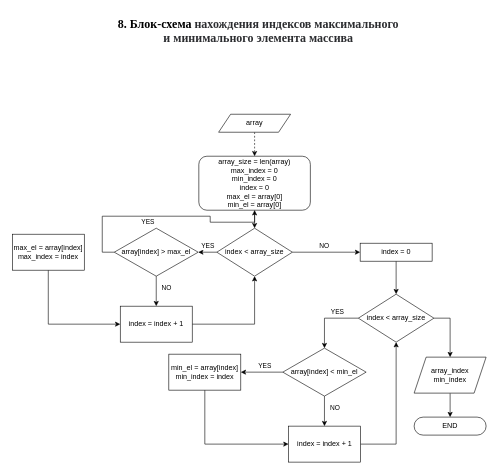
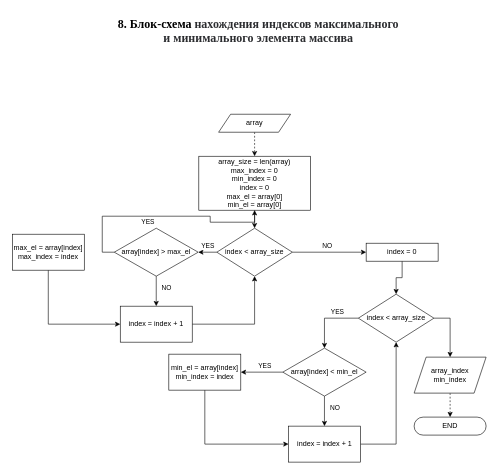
- <mxCell id="8" value="array_size = len(array)&lt;br&gt;max_index = 0&lt;br&gt;min_index = 0&lt;br&gt;index = 0&lt;br&gt;max_el = array[0]&lt;br&gt;min_el = array[0]" style="whiteSpace=wrap;html=1;rounded=1;" vertex="1" parent="1"><mxGeometry x="331" y="260" width="186" height="90" as="geometry" /></mxCell>
+ <mxCell id="8" value="array_size = len(array)&lt;br&gt;max_index = 0&lt;br&gt;min_index = 0&lt;br&gt;index = 0&lt;br&gt;max_el = array[0]&lt;br&gt;min_el = array[0]" style="rounded=0;whiteSpace=wrap;html=1;" vertex="1" parent="1"><mxGeometry x="331" y="260" width="186" height="90" as="geometry" /></mxCell>
- <mxCell id="22" value="index = 0" style="rounded=0;whiteSpace=wrap;html=1;" vertex="1" parent="1"><mxGeometry x="600" y="405" width="120" height="30" as="geometry" /></mxCell>
+ <mxCell id="22" value="index = 0" style="rounded=0;whiteSpace=wrap;html=1;" vertex="1" parent="1"><mxGeometry x="610" y="405" width="120" height="30" as="geometry" /></mxCell>
- <mxCell id="12" style="edgeStyle=orthogonalEdgeStyle;rounded=0;orthogonalLoop=1;jettySize=auto;html=1;exitX=0.5;exitY=1;exitDx=0;exitDy=0;entryX=0.5;entryY=0;entryDx=0;entryDy=0;" edge="1" parent="1" source="13" target="3"><mxGeometry relative="1" as="geometry" /></mxCell>
+ <mxCell id="12" style="edgeStyle=orthogonalEdgeStyle;rounded=0;orthogonalLoop=1;jettySize=auto;html=1;exitX=0.5;exitY=1;exitDx=0;exitDy=0;entryX=0.5;entryY=0;entryDx=0;entryDy=0;dashed=1;" edge="1" parent="1" source="13" target="3"><mxGeometry relative="1" as="geometry" /></mxCell>
